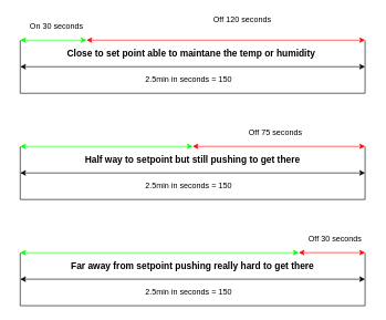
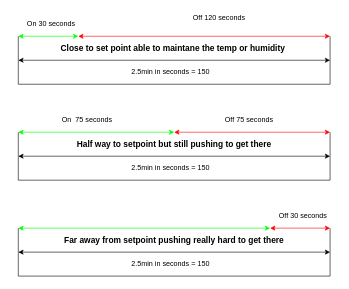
+ <mxCell id="17" value="On&amp;nbsp; 75 seconds" style="text;html=1;strokeColor=none;fillColor=none;align=center;verticalAlign=middle;whiteSpace=wrap;rounded=0;" vertex="1" parent="1"><mxGeometry x="90" y="190" width="110" height="20" as="geometry" /></mxCell>
